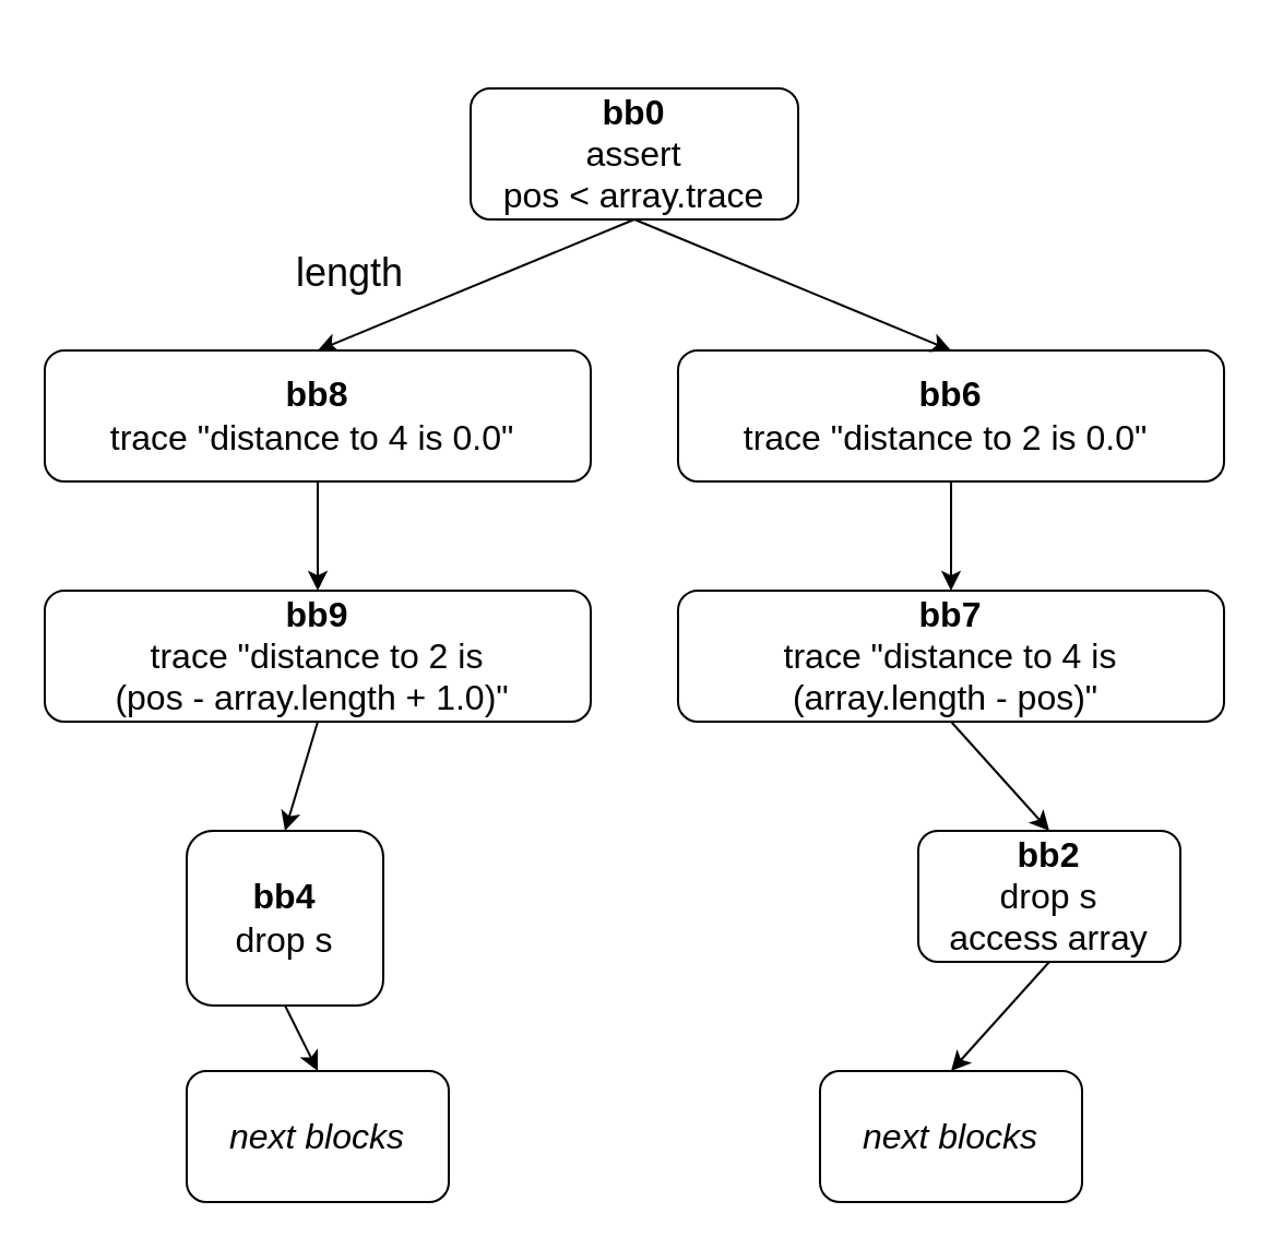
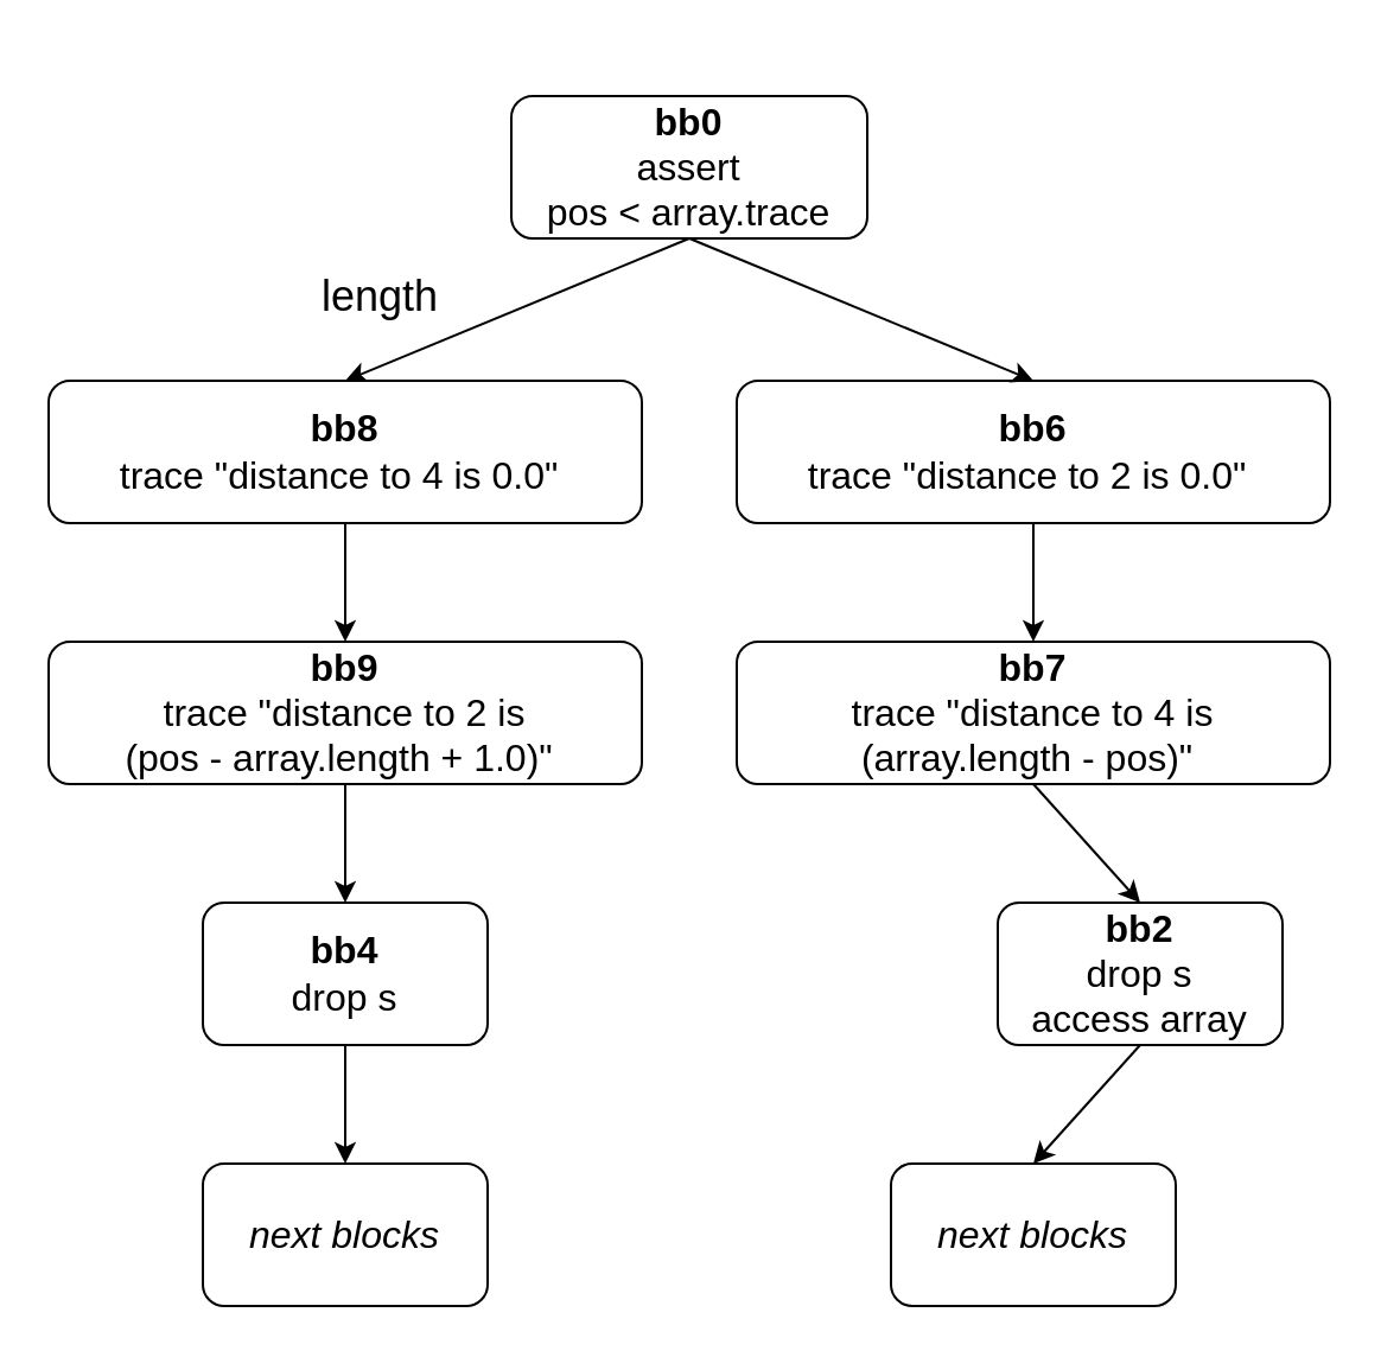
- <mxCell id="7" value="&lt;font size=&quot;3&quot;&gt;&lt;b&gt;bb4&lt;/b&gt;&lt;br&gt;drop s&lt;br&gt;&lt;/font&gt;" style="rounded=1;whiteSpace=wrap;html=1;" parent="1" vertex="1"><mxGeometry x="85" y="380" width="90" height="80" as="geometry" /></mxCell>
+ <mxCell id="7" value="&lt;font size=&quot;3&quot;&gt;&lt;b&gt;bb4&lt;/b&gt;&lt;br&gt;drop s&lt;br&gt;&lt;/font&gt;" style="rounded=1;whiteSpace=wrap;html=1;" parent="1" vertex="1"><mxGeometry x="85" y="380" width="120" height="60" as="geometry" /></mxCell>
